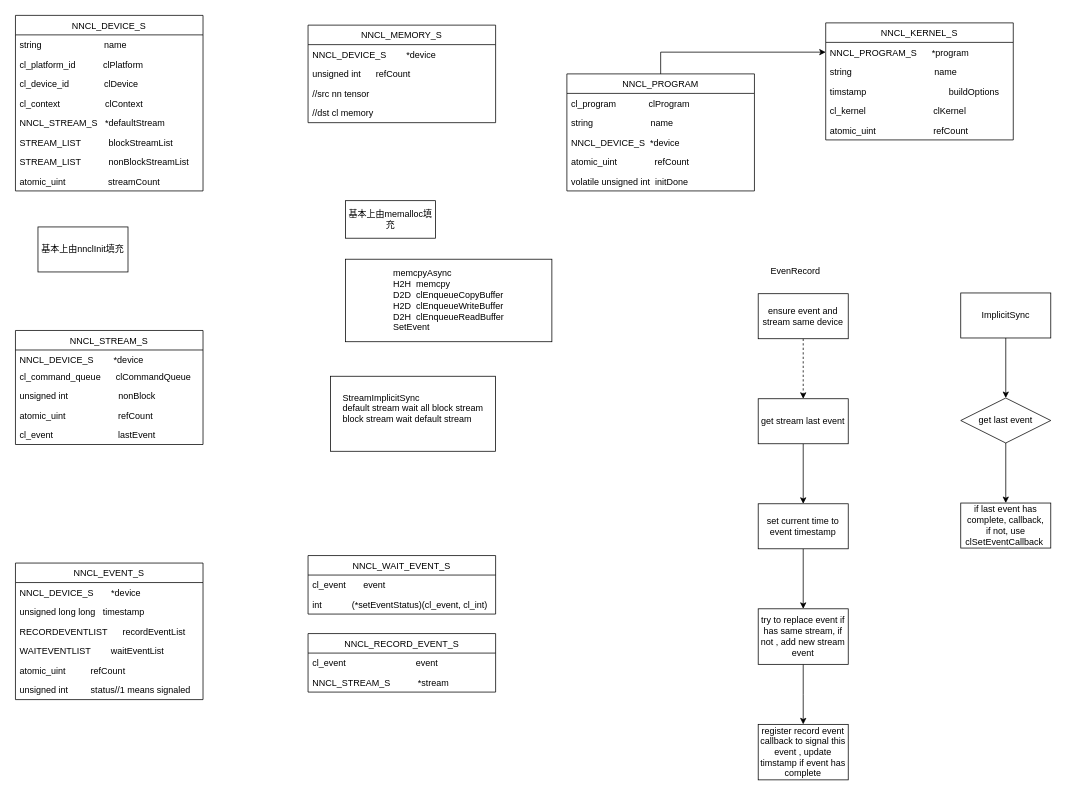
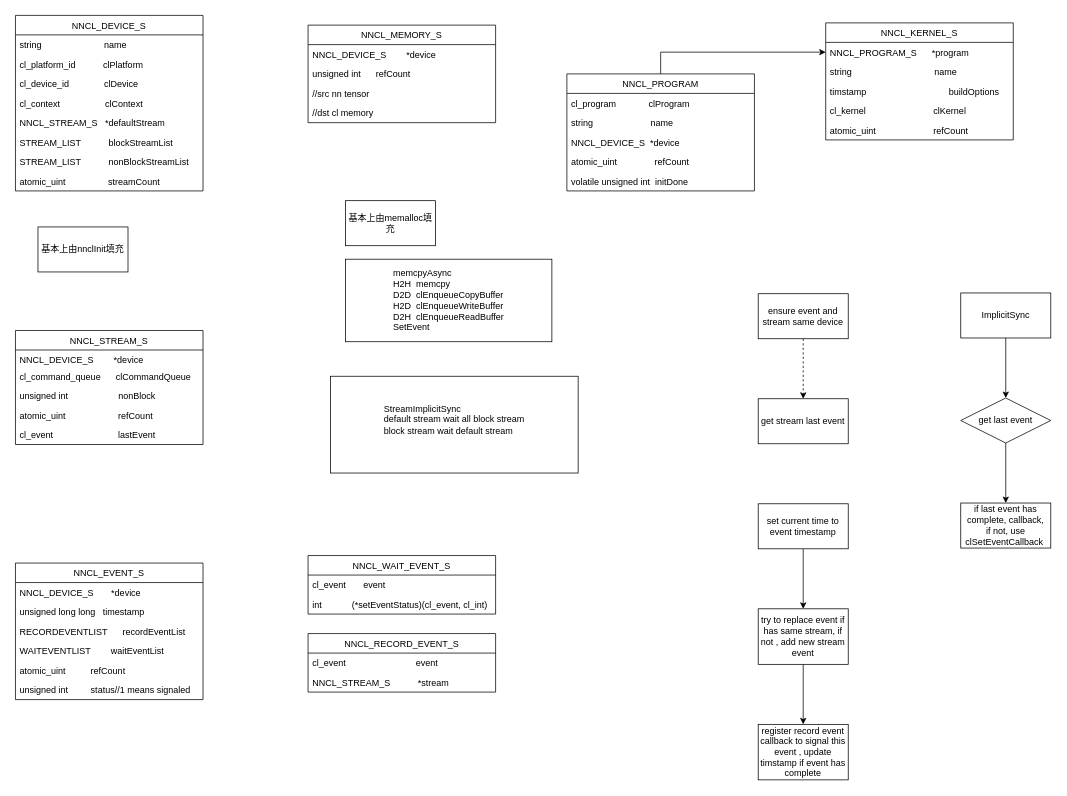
- <mxCell id="49" value="基本上由memalloc填充" style="rounded=0;whiteSpace=wrap;html=1;" parent="1" vertex="1"><mxGeometry x="460" y="267" width="120" height="50" as="geometry" /></mxCell>
+ <mxCell id="49" value="基本上由memalloc填充" style="rounded=0;whiteSpace=wrap;html=1;" parent="1" vertex="1"><mxGeometry x="460" y="267" width="120" height="60" as="geometry" /></mxCell>
- <mxCell id="61" value="EvenRecord" style="text;html=1;" parent="1" vertex="1"><mxGeometry x="1025" y="347" width="90" height="30" as="geometry" /></mxCell>
- <mxCell id="51" value="&lt;div style=&quot;text-align: left&quot;&gt;&lt;span&gt;StreamImplicitSync&lt;/span&gt;&lt;/div&gt;&lt;div style=&quot;text-align: left&quot;&gt;&lt;span&gt;default stream wait all block stream&lt;/span&gt;&lt;/div&gt;&lt;div style=&quot;text-align: left&quot;&gt;&lt;span&gt;block stream wait default stream&lt;/span&gt;&lt;/div&gt;&lt;div style=&quot;text-align: left&quot;&gt;&lt;br&gt;&lt;/div&gt;" style="rounded=0;whiteSpace=wrap;html=1;" parent="1" vertex="1"><mxGeometry x="440" y="501" width="220" height="100" as="geometry" /></mxCell>
+ <mxCell id="51" value="&lt;div style=&quot;text-align: left&quot;&gt;&lt;span&gt;StreamImplicitSync&lt;/span&gt;&lt;/div&gt;&lt;div style=&quot;text-align: left&quot;&gt;&lt;span&gt;default stream wait all block stream&lt;/span&gt;&lt;/div&gt;&lt;div style=&quot;text-align: left&quot;&gt;&lt;span&gt;block stream wait default stream&lt;/span&gt;&lt;/div&gt;&lt;div style=&quot;text-align: left&quot;&gt;&lt;br&gt;&lt;/div&gt;" style="rounded=0;whiteSpace=wrap;html=1;" parent="1" vertex="1"><mxGeometry x="440" y="501" width="330" height="129" as="geometry" /></mxCell>
- <mxCell id="54" value="" style="edgeStyle=orthogonalEdgeStyle;rounded=0;orthogonalLoop=1;jettySize=auto;html=1;" parent="1" source="55" target="57" edge="1"><mxGeometry relative="1" as="geometry" /></mxCell>
